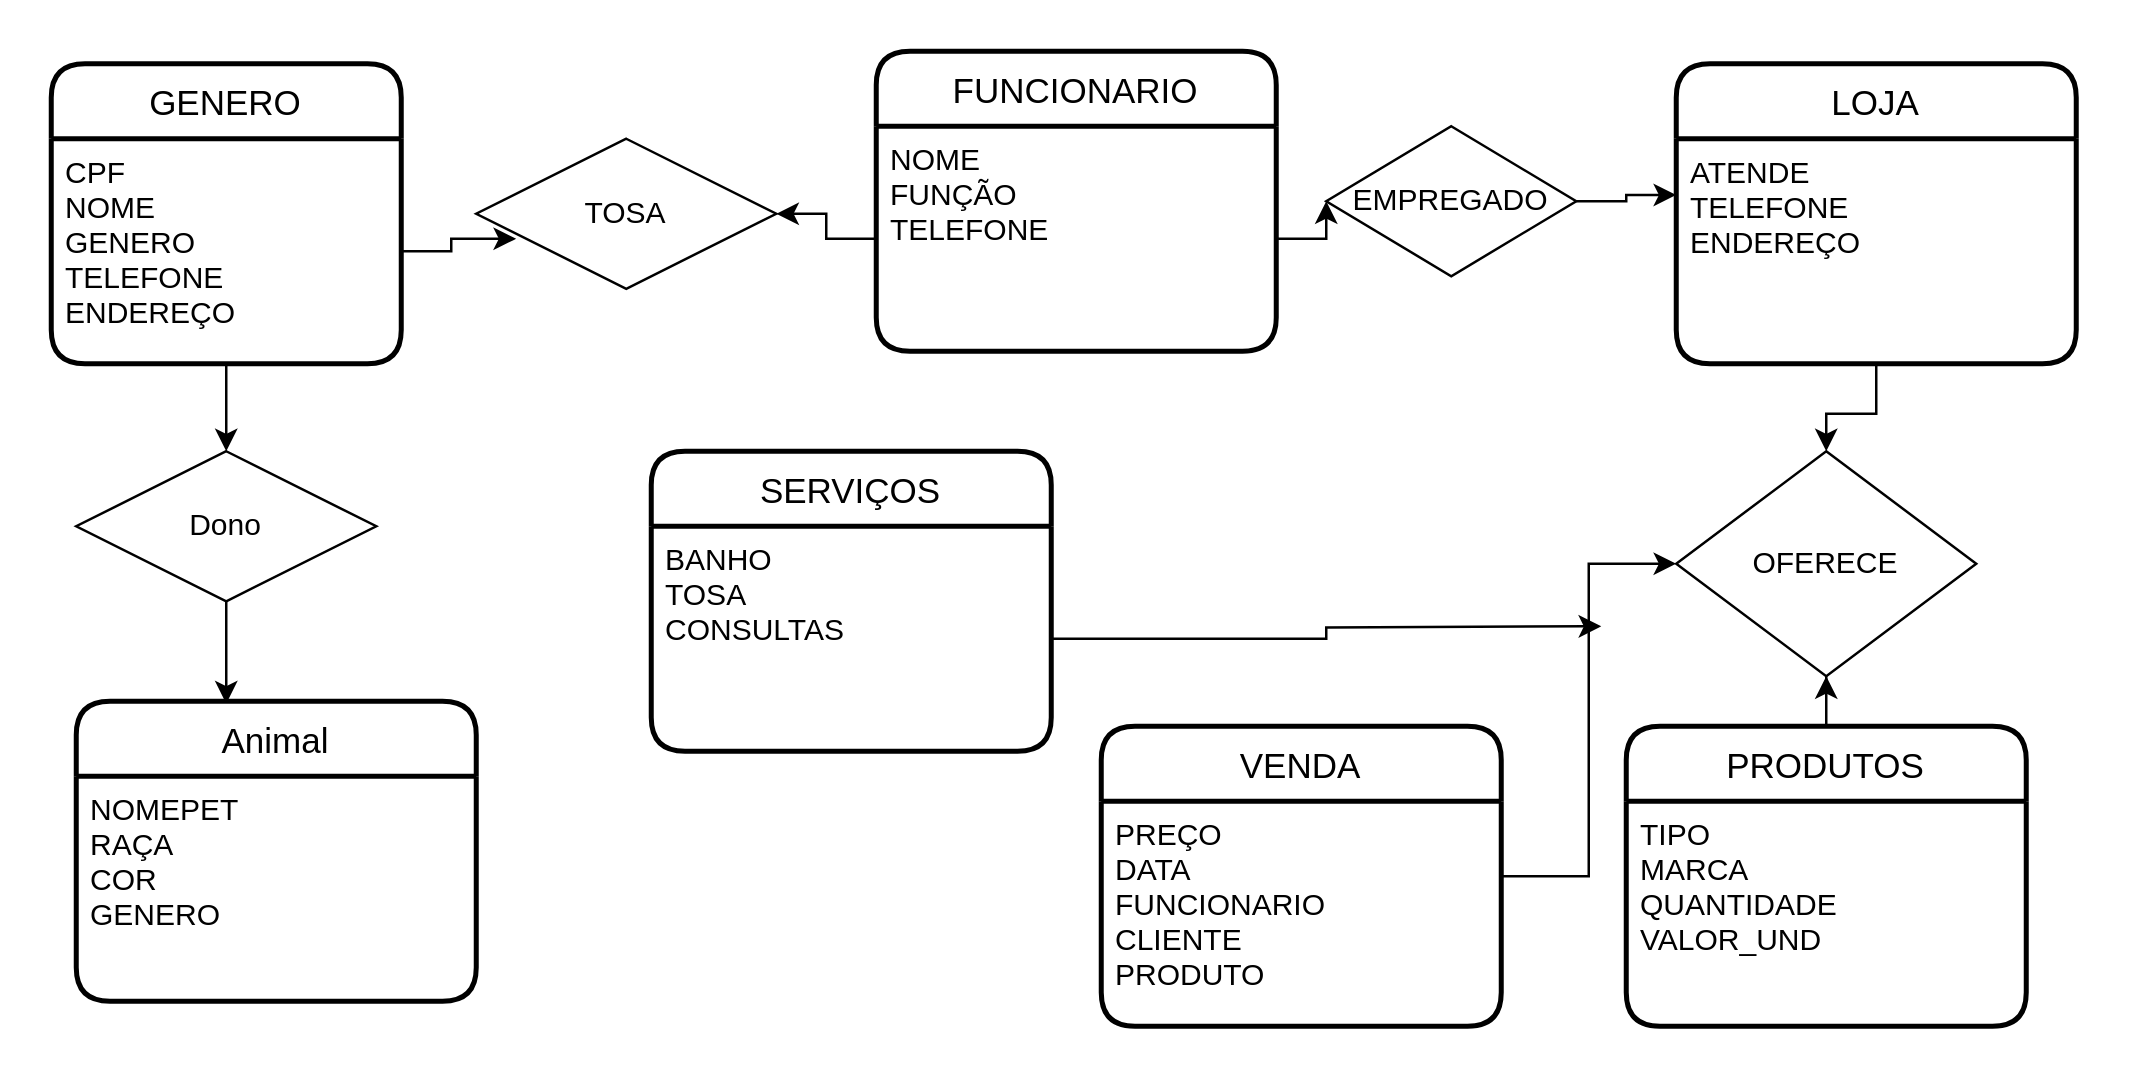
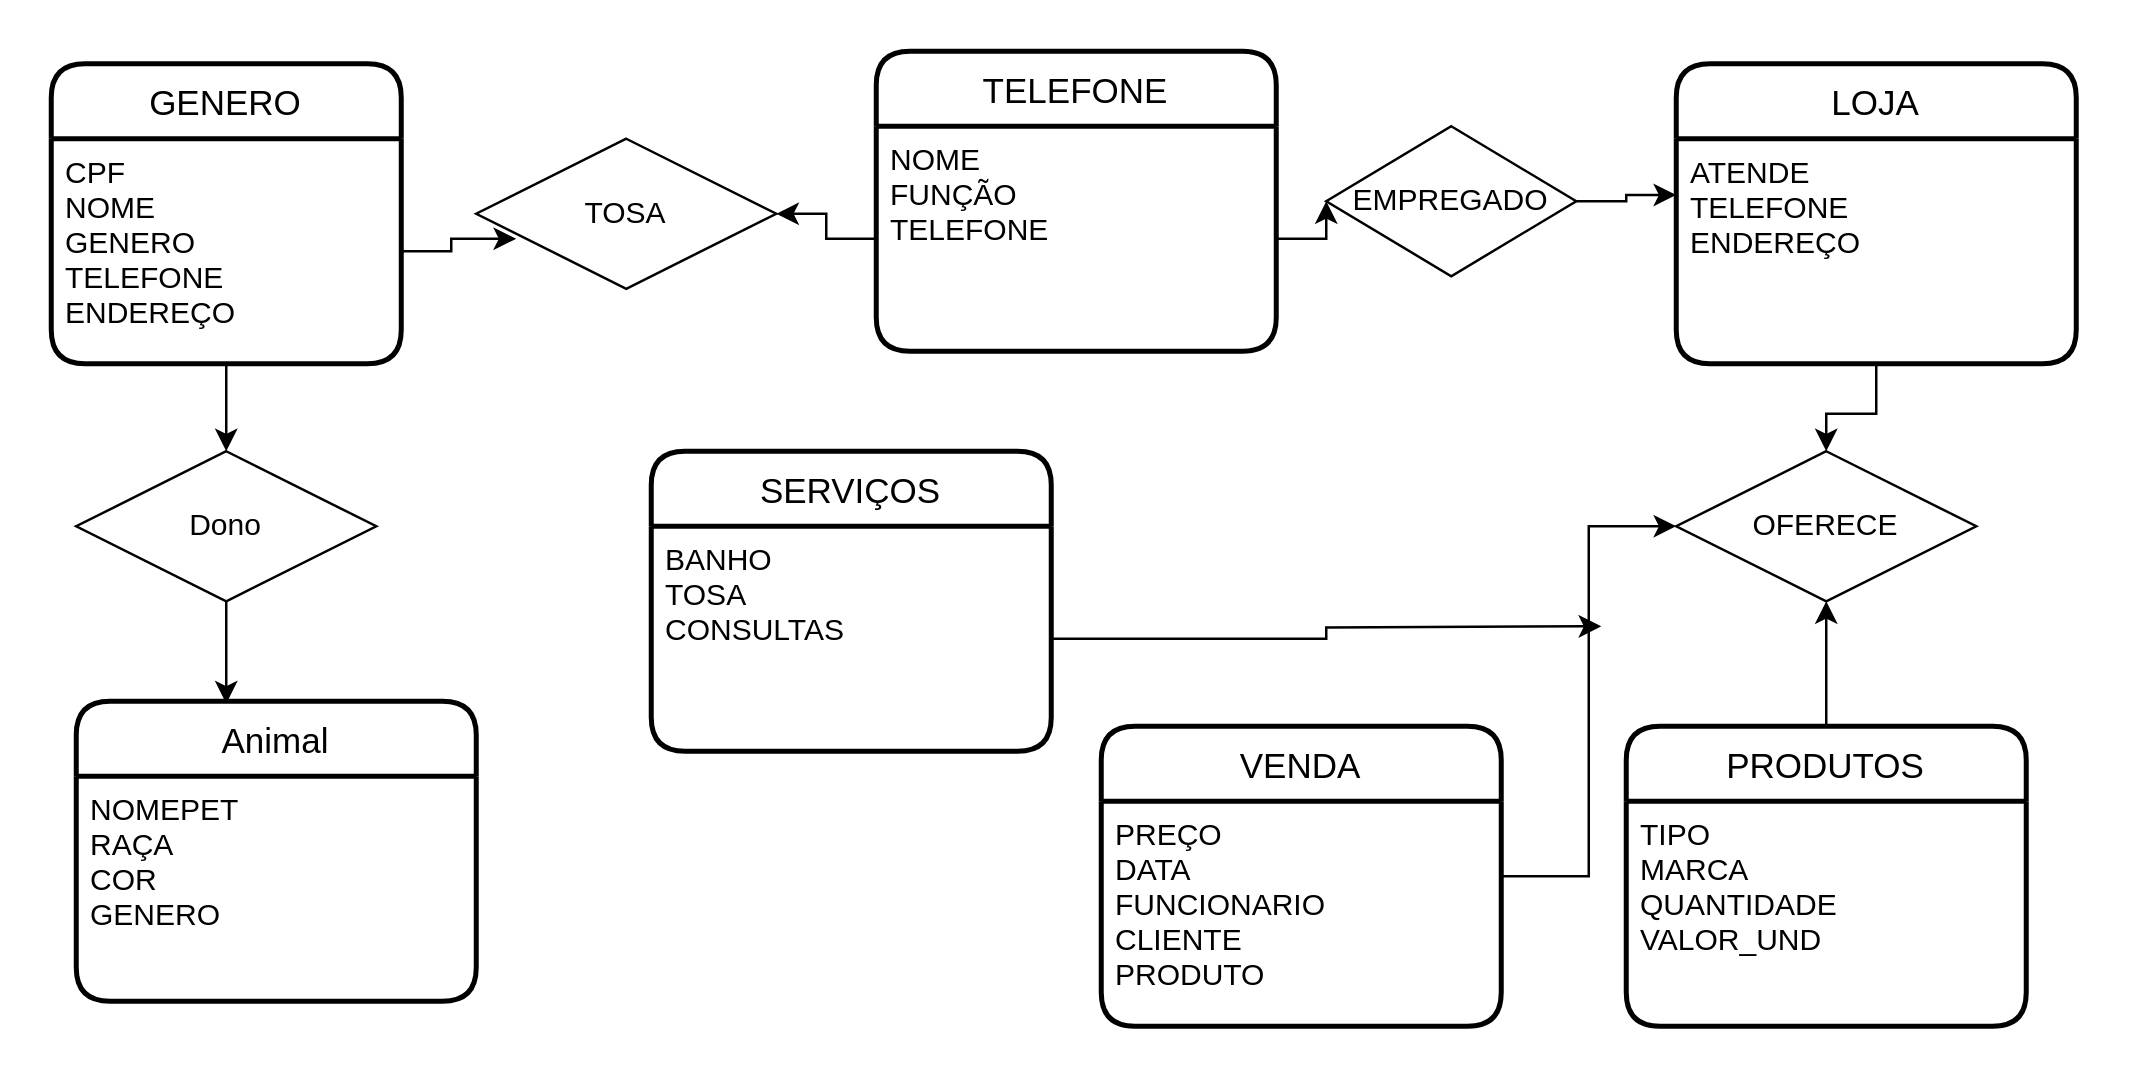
- <mxCell id="12" value="FUNCIONARIO" style="swimlane;childLayout=stackLayout;horizontal=1;startSize=30;horizontalStack=0;rounded=1;fontSize=14;fontStyle=0;strokeWidth=2;resizeParent=0;resizeLast=1;shadow=0;dashed=0;align=center;" vertex="1" parent="1"><mxGeometry x="350" y="20" width="160" height="120" as="geometry" /></mxCell>
+ <mxCell id="12" value="TELEFONE" style="swimlane;childLayout=stackLayout;horizontal=1;startSize=30;horizontalStack=0;rounded=1;fontSize=14;fontStyle=0;strokeWidth=2;resizeParent=0;resizeLast=1;shadow=0;dashed=0;align=center;" vertex="1" parent="1"><mxGeometry x="350" y="20" width="160" height="120" as="geometry" /></mxCell>
- <mxCell id="14" value="OFERECE" style="shape=rhombus;perimeter=rhombusPerimeter;whiteSpace=wrap;html=1;align=center;" vertex="1" parent="1"><mxGeometry x="670" y="180" width="120" height="90" as="geometry" /></mxCell>
+ <mxCell id="14" value="OFERECE" style="shape=rhombus;perimeter=rhombusPerimeter;whiteSpace=wrap;html=1;align=center;" vertex="1" parent="1"><mxGeometry x="670" y="180" width="120" height="60" as="geometry" /></mxCell>
